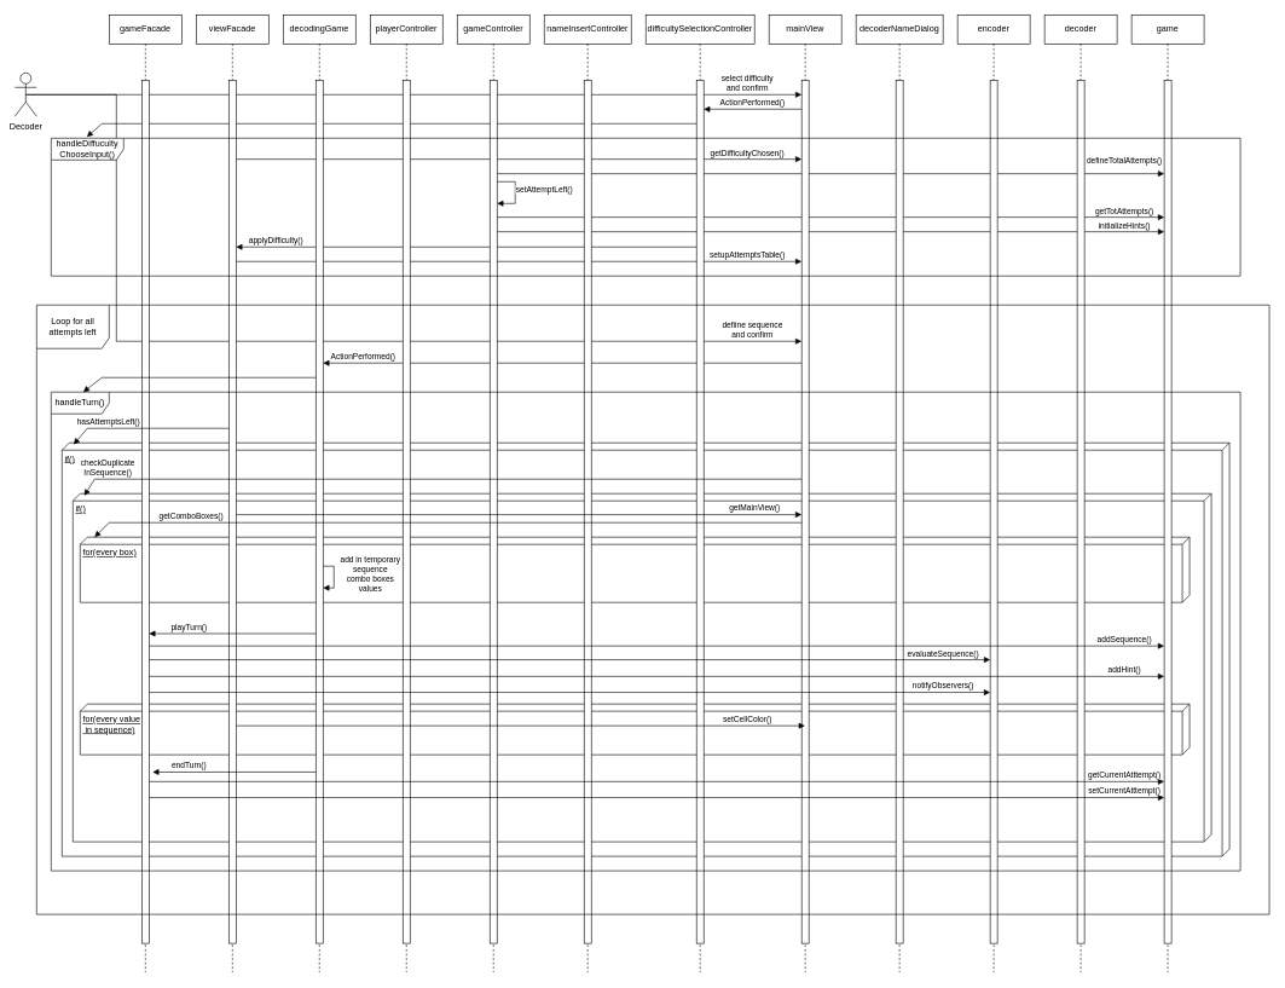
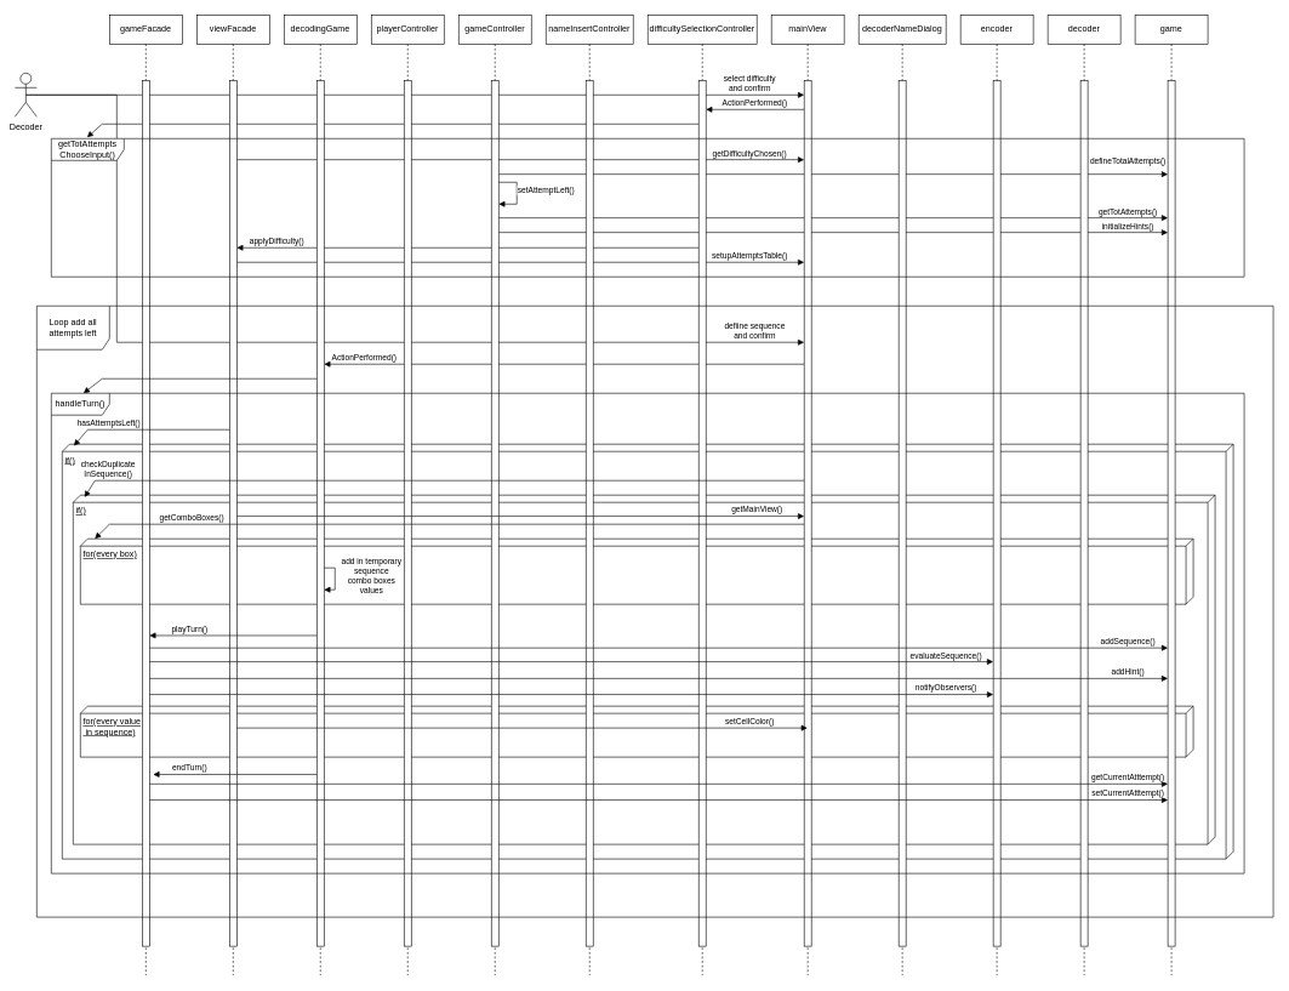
- <mxCell id="44" value="handleDiffuculty&lt;br&gt;ChooseInput()" style="shape=umlFrame;whiteSpace=wrap;html=1;pointerEvents=0;width=100;height=30;" parent="1" vertex="1"><mxGeometry x="70" y="190" width="1640" height="190" as="geometry" /></mxCell>
+ <mxCell id="44" value="getTotAttempts&lt;br&gt;ChooseInput()" style="shape=umlFrame;whiteSpace=wrap;html=1;pointerEvents=0;width=100;height=30;" parent="1" vertex="1"><mxGeometry x="70" y="190" width="1640" height="190" as="geometry" /></mxCell>
- <mxCell id="60" value="Loop for all attempts left" style="shape=umlFrame;whiteSpace=wrap;html=1;pointerEvents=0;width=100;height=60;" parent="1" vertex="1"><mxGeometry x="50" y="420" width="1700" height="840" as="geometry" /></mxCell>
+ <mxCell id="60" value="Loop add all attempts left" style="shape=umlFrame;whiteSpace=wrap;html=1;pointerEvents=0;width=100;height=60;" parent="1" vertex="1"><mxGeometry x="50" y="420" width="1700" height="840" as="geometry" /></mxCell>
